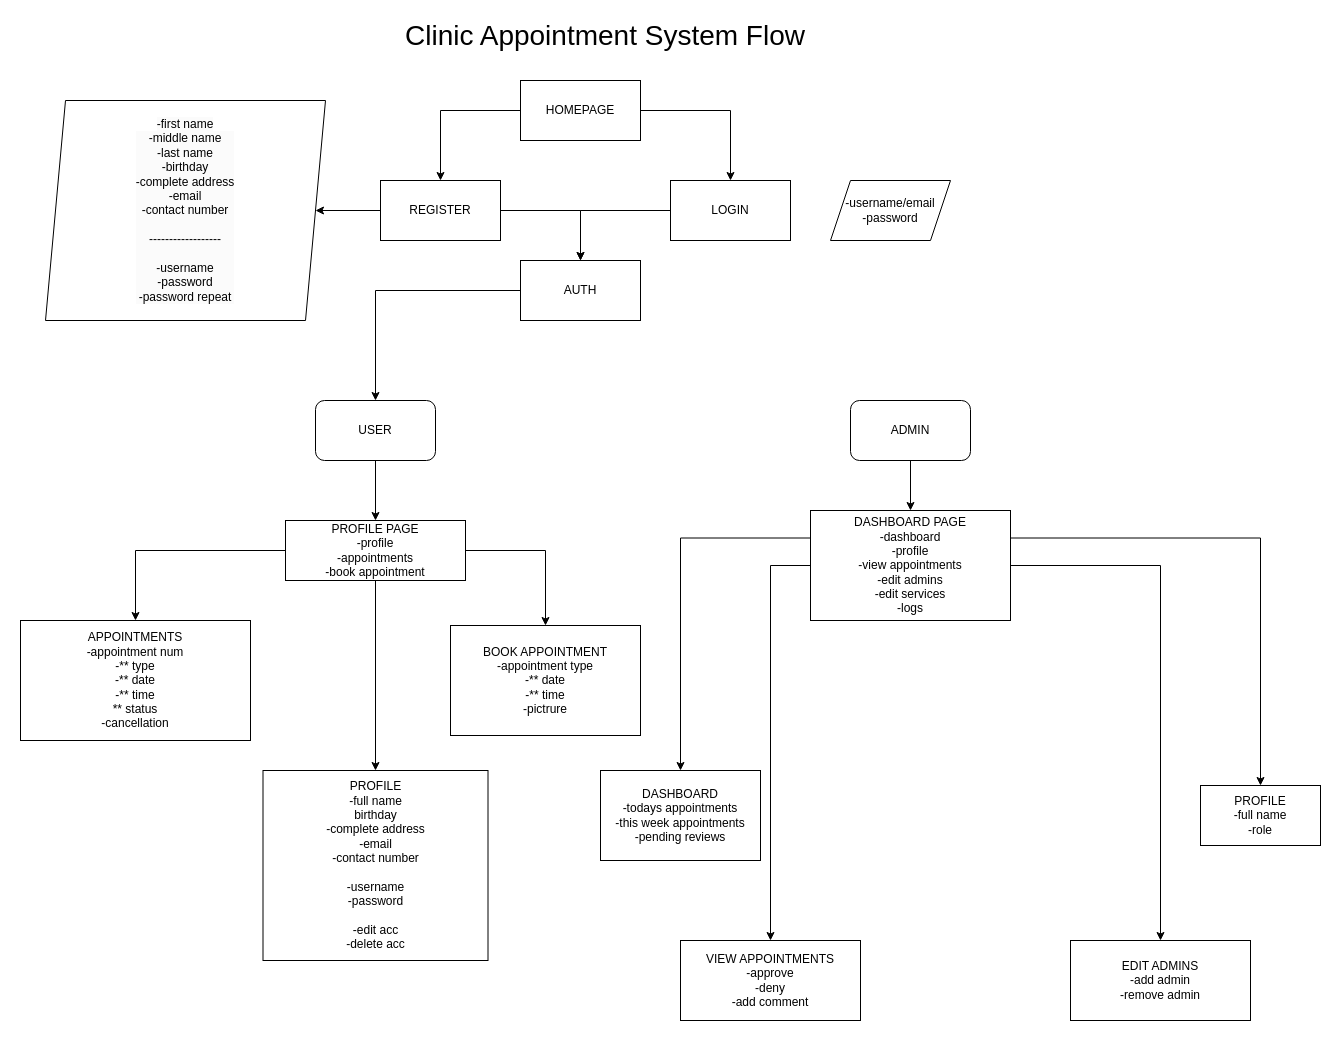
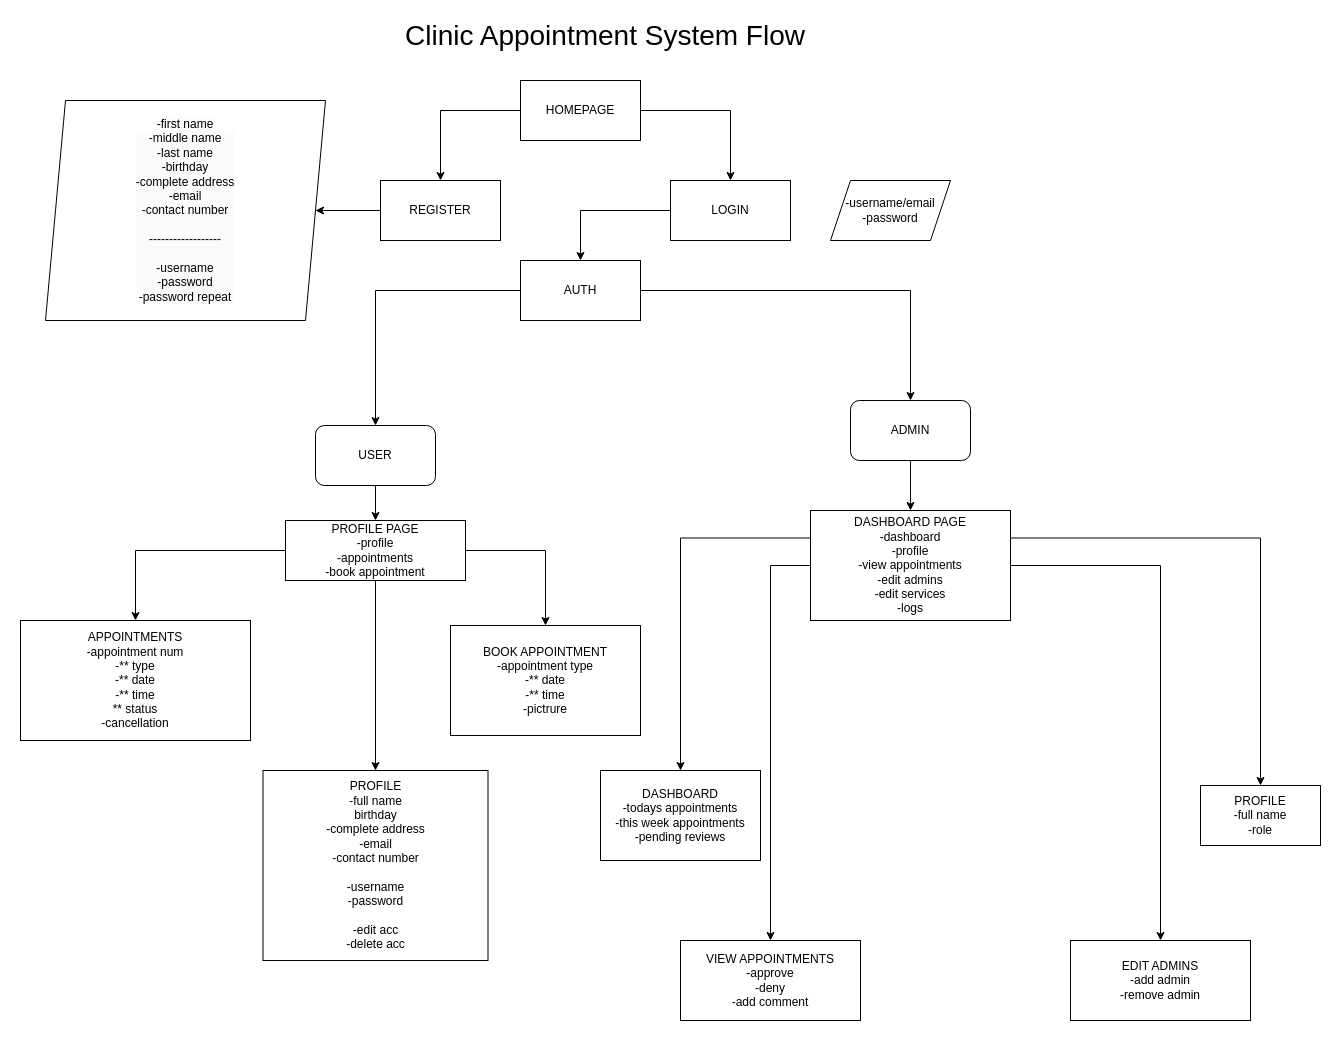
- <mxCell id="7" style="edgeStyle=orthogonalEdgeStyle;rounded=0;orthogonalLoop=1;jettySize=auto;html=1;entryX=0.5;entryY=0;entryDx=0;entryDy=0;" edge="1" parent="1" source="8" target="21"><mxGeometry relative="1" as="geometry" /></mxCell>
+ <mxCell id="20" style="edgeStyle=orthogonalEdgeStyle;rounded=0;orthogonalLoop=1;jettySize=auto;html=1;exitX=1;exitY=0.5;exitDx=0;exitDy=0;entryX=0.5;entryY=0;entryDx=0;entryDy=0;" edge="1" parent="1" source="21" target="25"><mxGeometry relative="1" as="geometry" /></mxCell>
- <mxCell id="23" value="USER" style="rounded=1;whiteSpace=wrap;html=1;" vertex="1" parent="1"><mxGeometry x="315" y="400" width="120" height="60" as="geometry" /></mxCell>
+ <mxCell id="23" value="USER" style="rounded=1;whiteSpace=wrap;html=1;" vertex="1" parent="1"><mxGeometry x="315" y="425" width="120" height="60" as="geometry" /></mxCell>
